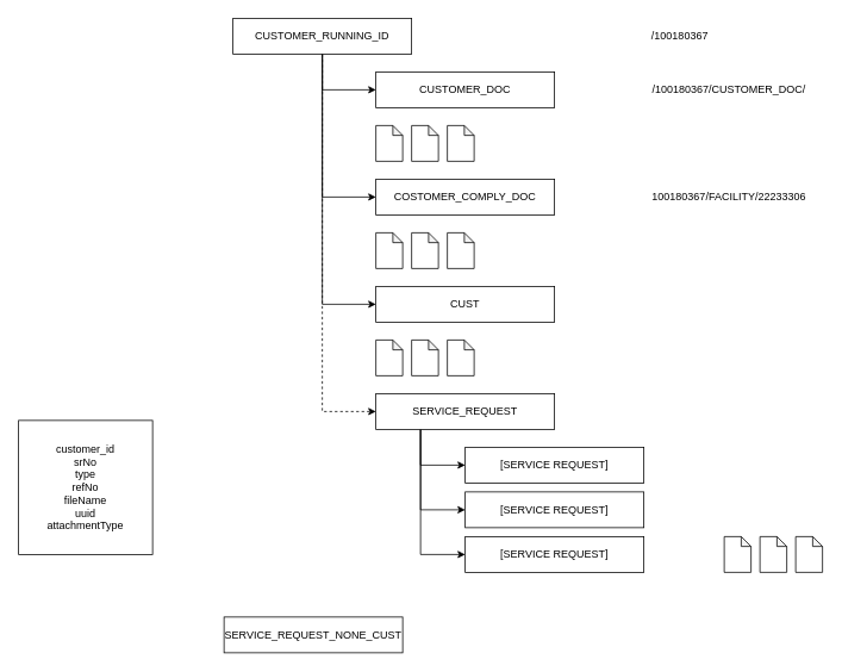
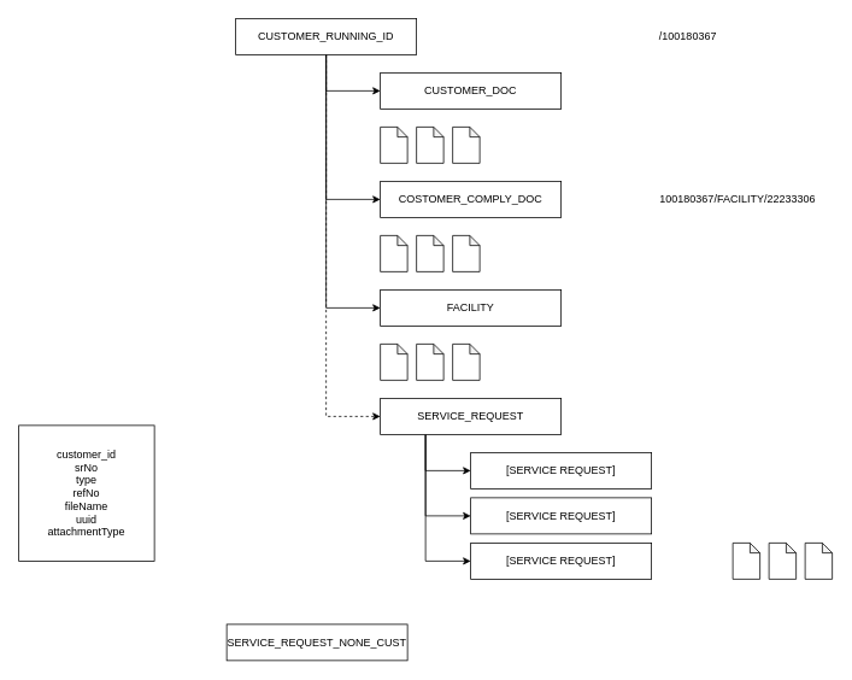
- <mxCell id="24" value="/100180367/CUSTOMER_DOC/" style="text;html=1;align=center;verticalAlign=middle;resizable=0;points=[];autosize=1;strokeColor=none;" parent="1" vertex="1"><mxGeometry x="720" y="90" width="190" height="20" as="geometry" /></mxCell>
- <mxCell id="7" value="CUST" style="rounded=0;whiteSpace=wrap;html=1;" parent="1" vertex="1"><mxGeometry x="420" y="320" width="200" height="40" as="geometry" /></mxCell>
+ <mxCell id="7" value="FACILITY" style="rounded=0;whiteSpace=wrap;html=1;" parent="1" vertex="1"><mxGeometry x="420" y="320" width="200" height="40" as="geometry" /></mxCell>
